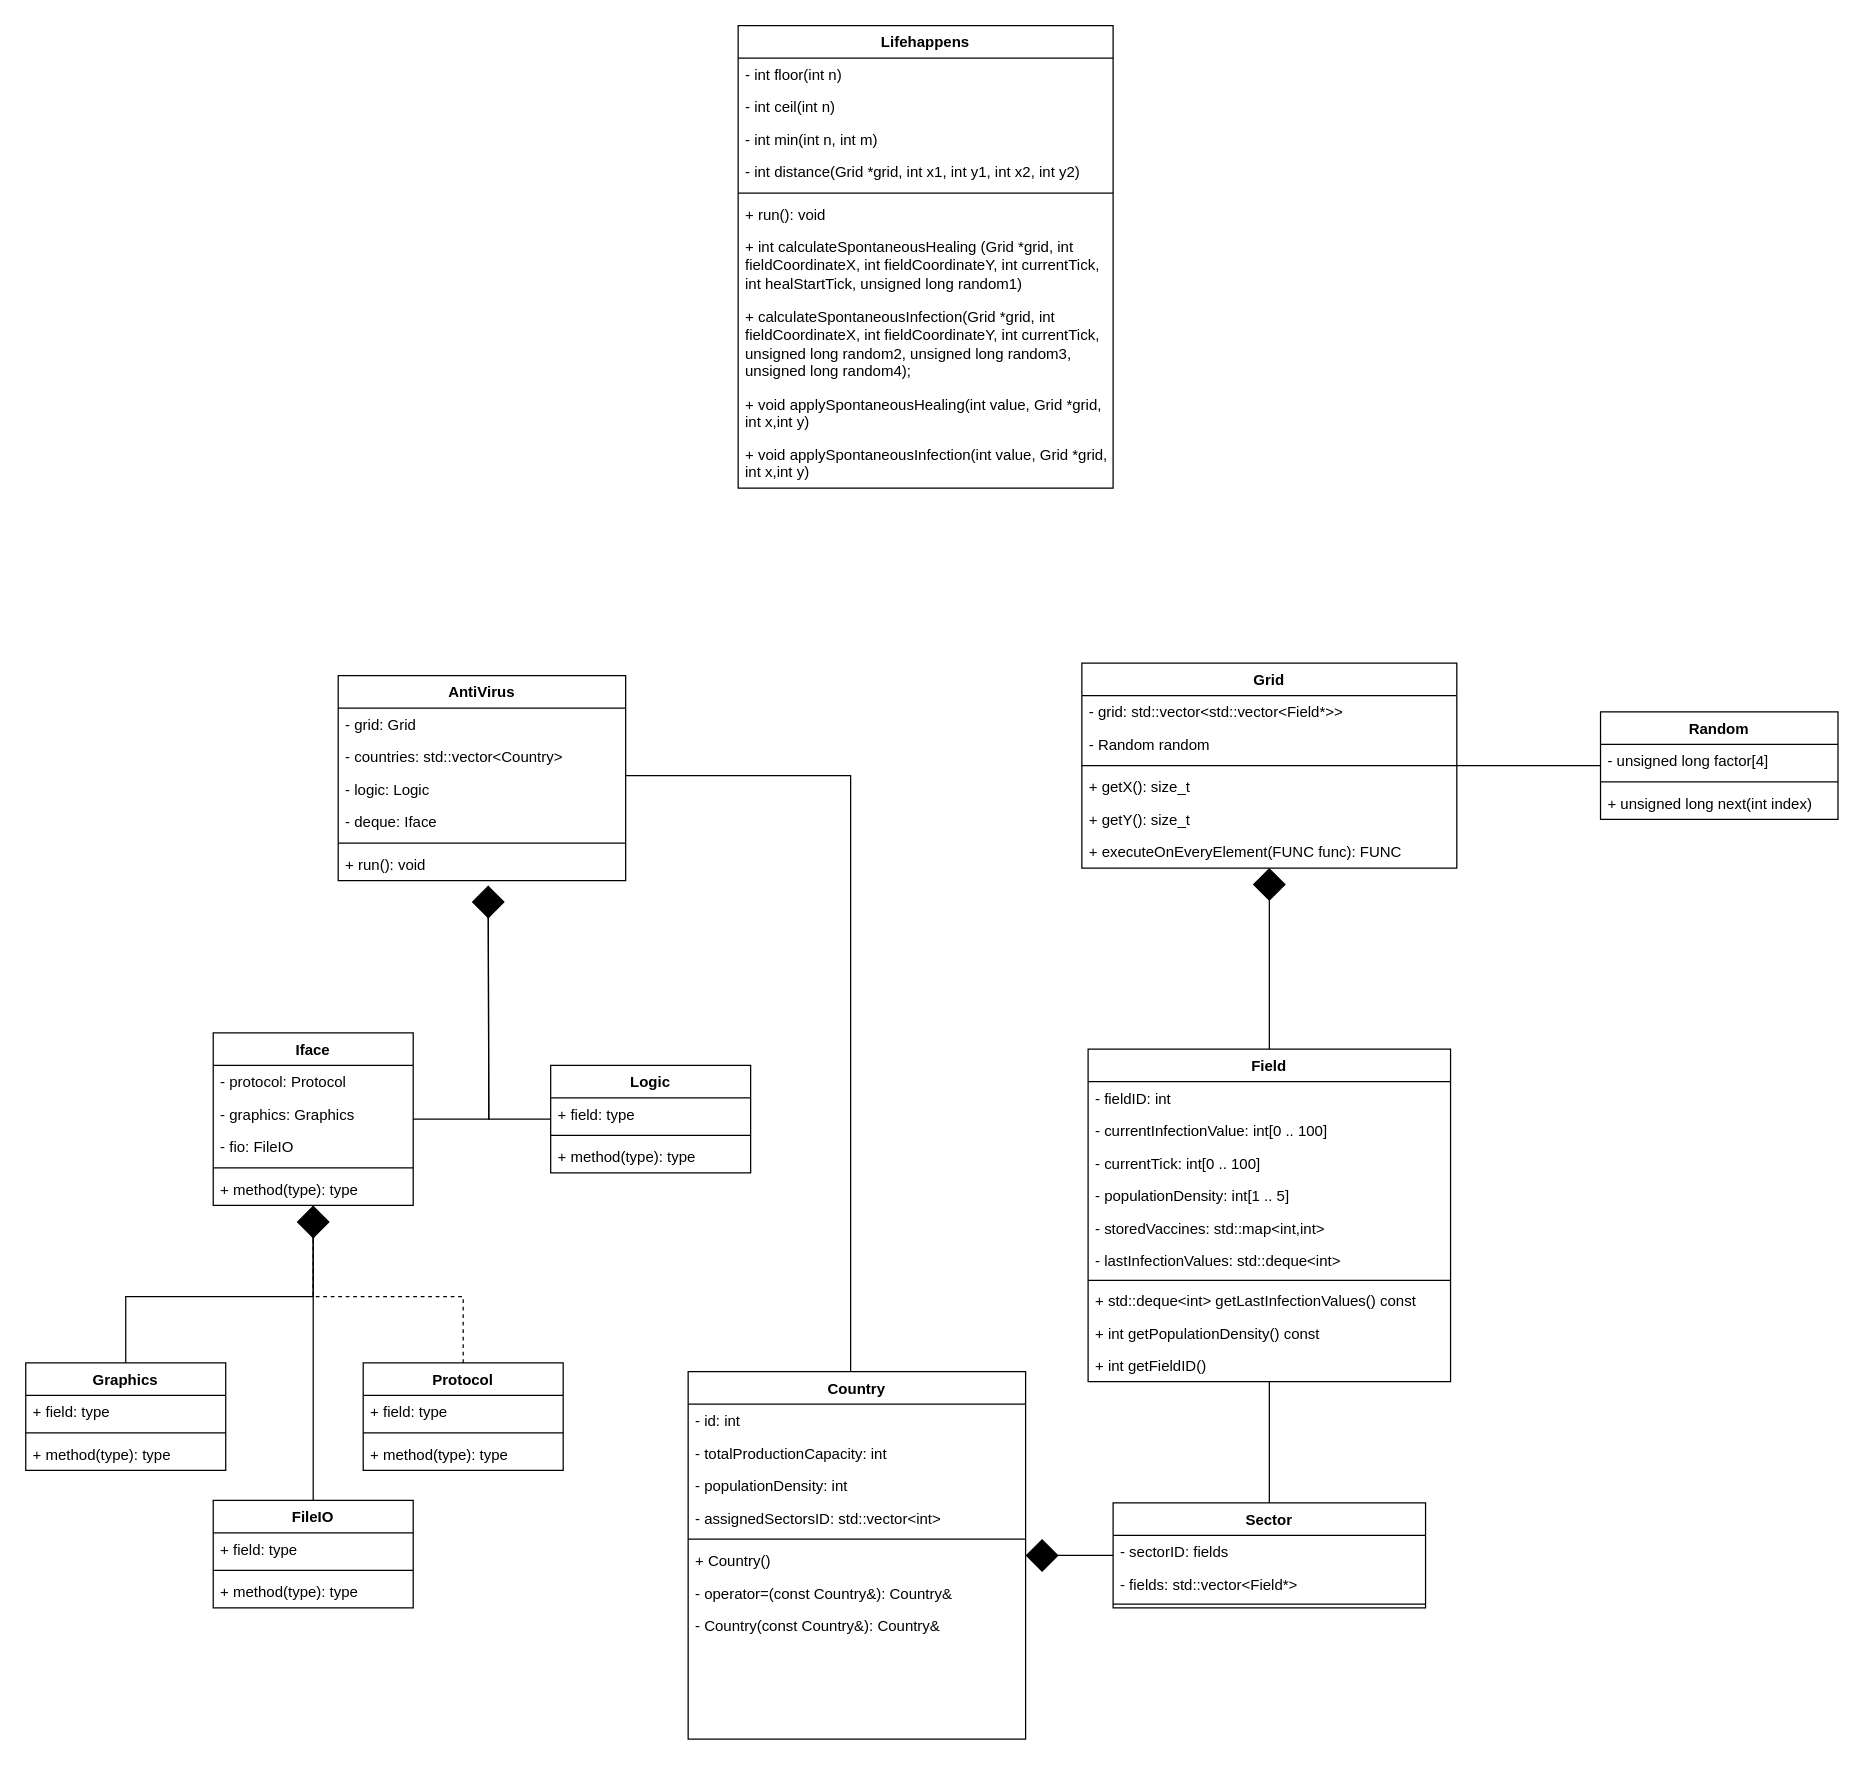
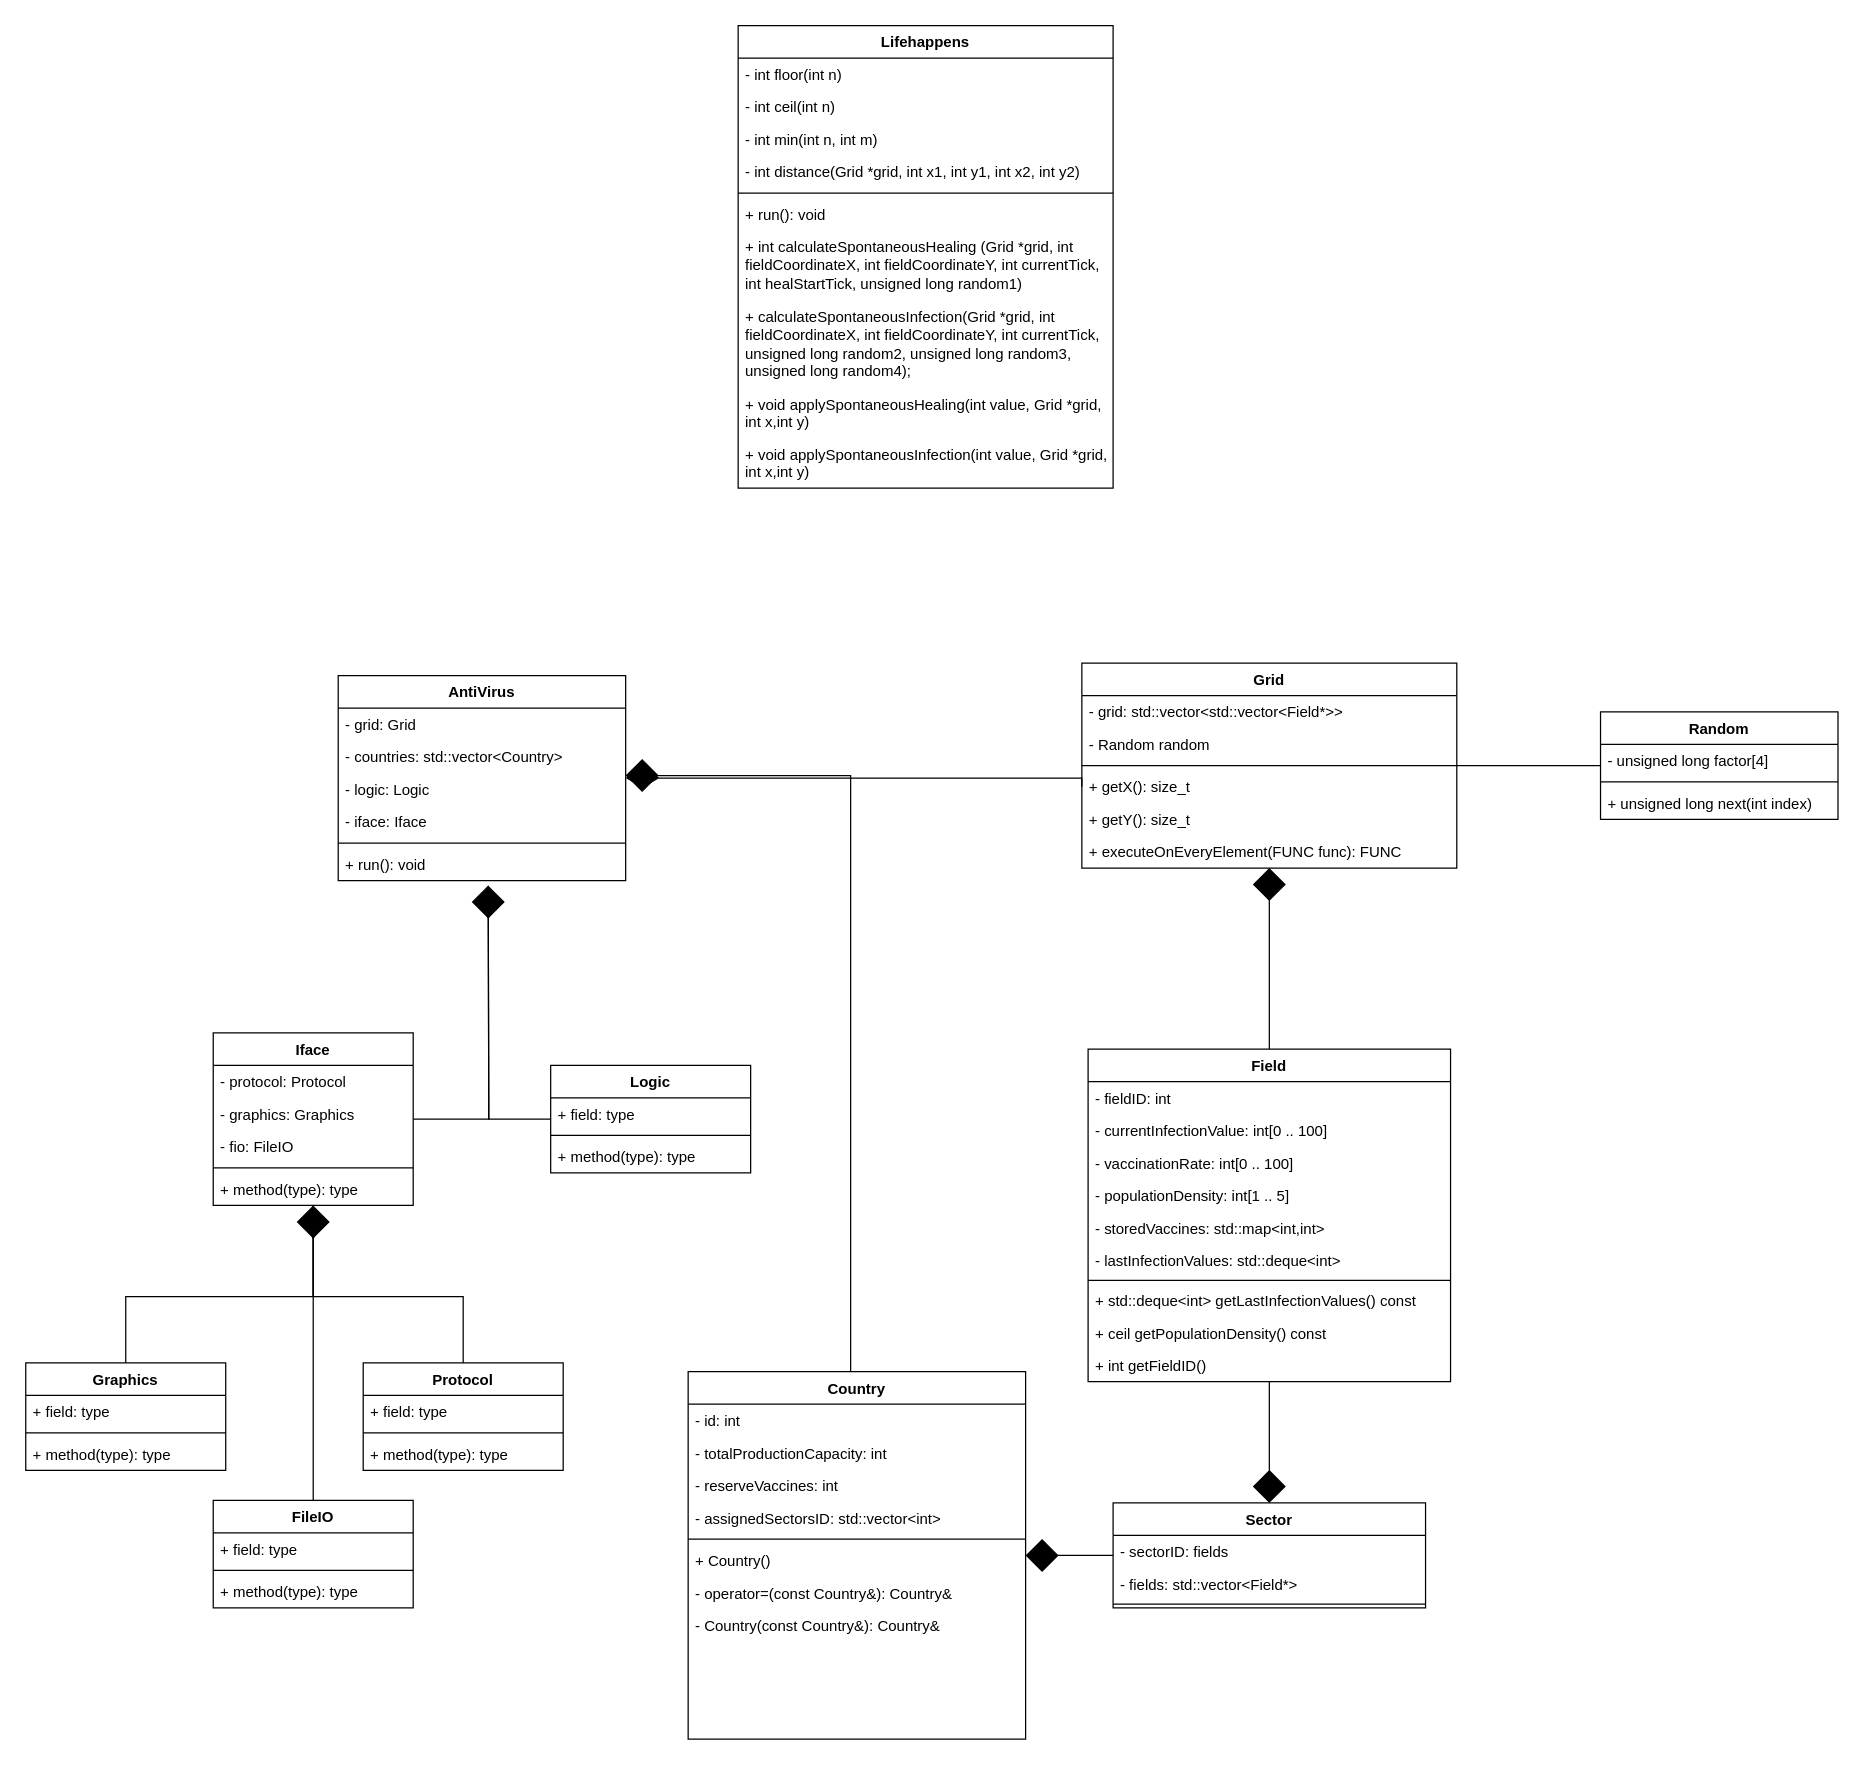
- <mxCell id="28" style="edgeStyle=orthogonalEdgeStyle;rounded=0;orthogonalLoop=1;jettySize=auto;html=1;endArrow=none;endFill=1;endSize=24;" parent="1" source="42" target="31" edge="1"><mxGeometry relative="1" as="geometry"><Array as="points"><mxPoint x="680" y="620" /></Array></mxGeometry></mxCell>
+ <mxCell id="28" style="edgeStyle=orthogonalEdgeStyle;rounded=0;orthogonalLoop=1;jettySize=auto;html=1;endArrow=diamond;endFill=1;endSize=24;" parent="1" source="42" target="31" edge="1"><mxGeometry relative="1" as="geometry"><Array as="points"><mxPoint x="680" y="620" /></Array></mxGeometry></mxCell>
+ <mxCell id="27" style="edgeStyle=orthogonalEdgeStyle;rounded=0;orthogonalLoop=1;jettySize=auto;html=1;endArrow=diamondThin;endFill=1;endSize=24;exitX=0;exitY=0.5;exitDx=0;exitDy=0;" parent="1" source="70" target="31" edge="1"><mxGeometry relative="1" as="geometry"><Array as="points"><mxPoint x="865" y="622" /></Array></mxGeometry></mxCell>
- <mxCell id="35" value="- deque: Iface" style="text;align=left;verticalAlign=top;spacingLeft=4;spacingRight=4;overflow=hidden;rotatable=0;points=[[0,0.5],[1,0.5]];portConstraint=eastwest;rounded=0;shadow=0;html=0;" parent="31" vertex="1"><mxGeometry y="104" width="230" height="26" as="geometry" /></mxCell>
+ <mxCell id="35" value="- iface: Iface" style="text;align=left;verticalAlign=top;spacingLeft=4;spacingRight=4;overflow=hidden;rotatable=0;points=[[0,0.5],[1,0.5]];portConstraint=eastwest;rounded=0;shadow=0;html=0;" parent="31" vertex="1"><mxGeometry y="104" width="230" height="26" as="geometry" /></mxCell>
- <mxCell id="58" value="- currentTick: int[0 .. 100]" style="text;align=left;verticalAlign=top;spacingLeft=4;spacingRight=4;overflow=hidden;rotatable=0;points=[[0,0.5],[1,0.5]];portConstraint=eastwest;rounded=0;shadow=0;html=0;" parent="55" vertex="1"><mxGeometry y="78" width="290" height="26" as="geometry" /></mxCell>
+ <mxCell id="58" value="- vaccinationRate: int[0 .. 100]" style="text;align=left;verticalAlign=top;spacingLeft=4;spacingRight=4;overflow=hidden;rotatable=0;points=[[0,0.5],[1,0.5]];portConstraint=eastwest;rounded=0;shadow=0;html=0;" parent="55" vertex="1"><mxGeometry y="78" width="290" height="26" as="geometry" /></mxCell>
- <mxCell id="15" style="edgeStyle=orthogonalEdgeStyle;rounded=0;orthogonalLoop=1;jettySize=auto;html=1;endArrow=diamondThin;endFill=1;endSize=24;dashed=1;" parent="1" source="16" target="3" edge="1"><mxGeometry relative="1" as="geometry" /></mxCell>
+ <mxCell id="15" style="edgeStyle=orthogonalEdgeStyle;rounded=0;orthogonalLoop=1;jettySize=auto;html=1;endArrow=diamondThin;endFill=1;endSize=24;" parent="1" source="16" target="3" edge="1"><mxGeometry relative="1" as="geometry" /></mxCell>
- <mxCell id="64" value="+ int getPopulationDensity() const" style="text;align=left;verticalAlign=top;spacingLeft=4;spacingRight=4;overflow=hidden;rotatable=0;points=[[0,0.5],[1,0.5]];portConstraint=eastwest;rounded=0;shadow=0;html=0;" vertex="1" parent="55"><mxGeometry y="214" width="290" height="26" as="geometry" /></mxCell>
+ <mxCell id="64" value="+ ceil getPopulationDensity() const" style="text;align=left;verticalAlign=top;spacingLeft=4;spacingRight=4;overflow=hidden;rotatable=0;points=[[0,0.5],[1,0.5]];portConstraint=eastwest;rounded=0;shadow=0;html=0;" vertex="1" parent="55"><mxGeometry y="214" width="290" height="26" as="geometry" /></mxCell>
- <mxCell id="45" value="- populationDensity: int" style="text;align=left;verticalAlign=top;spacingLeft=4;spacingRight=4;overflow=hidden;rotatable=0;points=[[0,0.5],[1,0.5]];portConstraint=eastwest;rounded=0;shadow=0;html=0;" parent="42" vertex="1"><mxGeometry y="78" width="270" height="26" as="geometry" /></mxCell>
+ <mxCell id="45" value="- reserveVaccines: int" style="text;align=left;verticalAlign=top;spacingLeft=4;spacingRight=4;overflow=hidden;rotatable=0;points=[[0,0.5],[1,0.5]];portConstraint=eastwest;rounded=0;shadow=0;html=0;" parent="42" vertex="1"><mxGeometry y="78" width="270" height="26" as="geometry" /></mxCell>
- <mxCell id="30" style="edgeStyle=orthogonalEdgeStyle;rounded=0;orthogonalLoop=1;jettySize=auto;html=1;endArrow=none;endFill=1;endSize=24;" parent="1" source="55" target="38" edge="1"><mxGeometry relative="1" as="geometry" /></mxCell>
+ <mxCell id="30" style="edgeStyle=orthogonalEdgeStyle;rounded=0;orthogonalLoop=1;jettySize=auto;html=1;endArrow=diamond;endFill=1;endSize=24;" parent="1" source="55" target="38" edge="1"><mxGeometry relative="1" as="geometry" /></mxCell>
